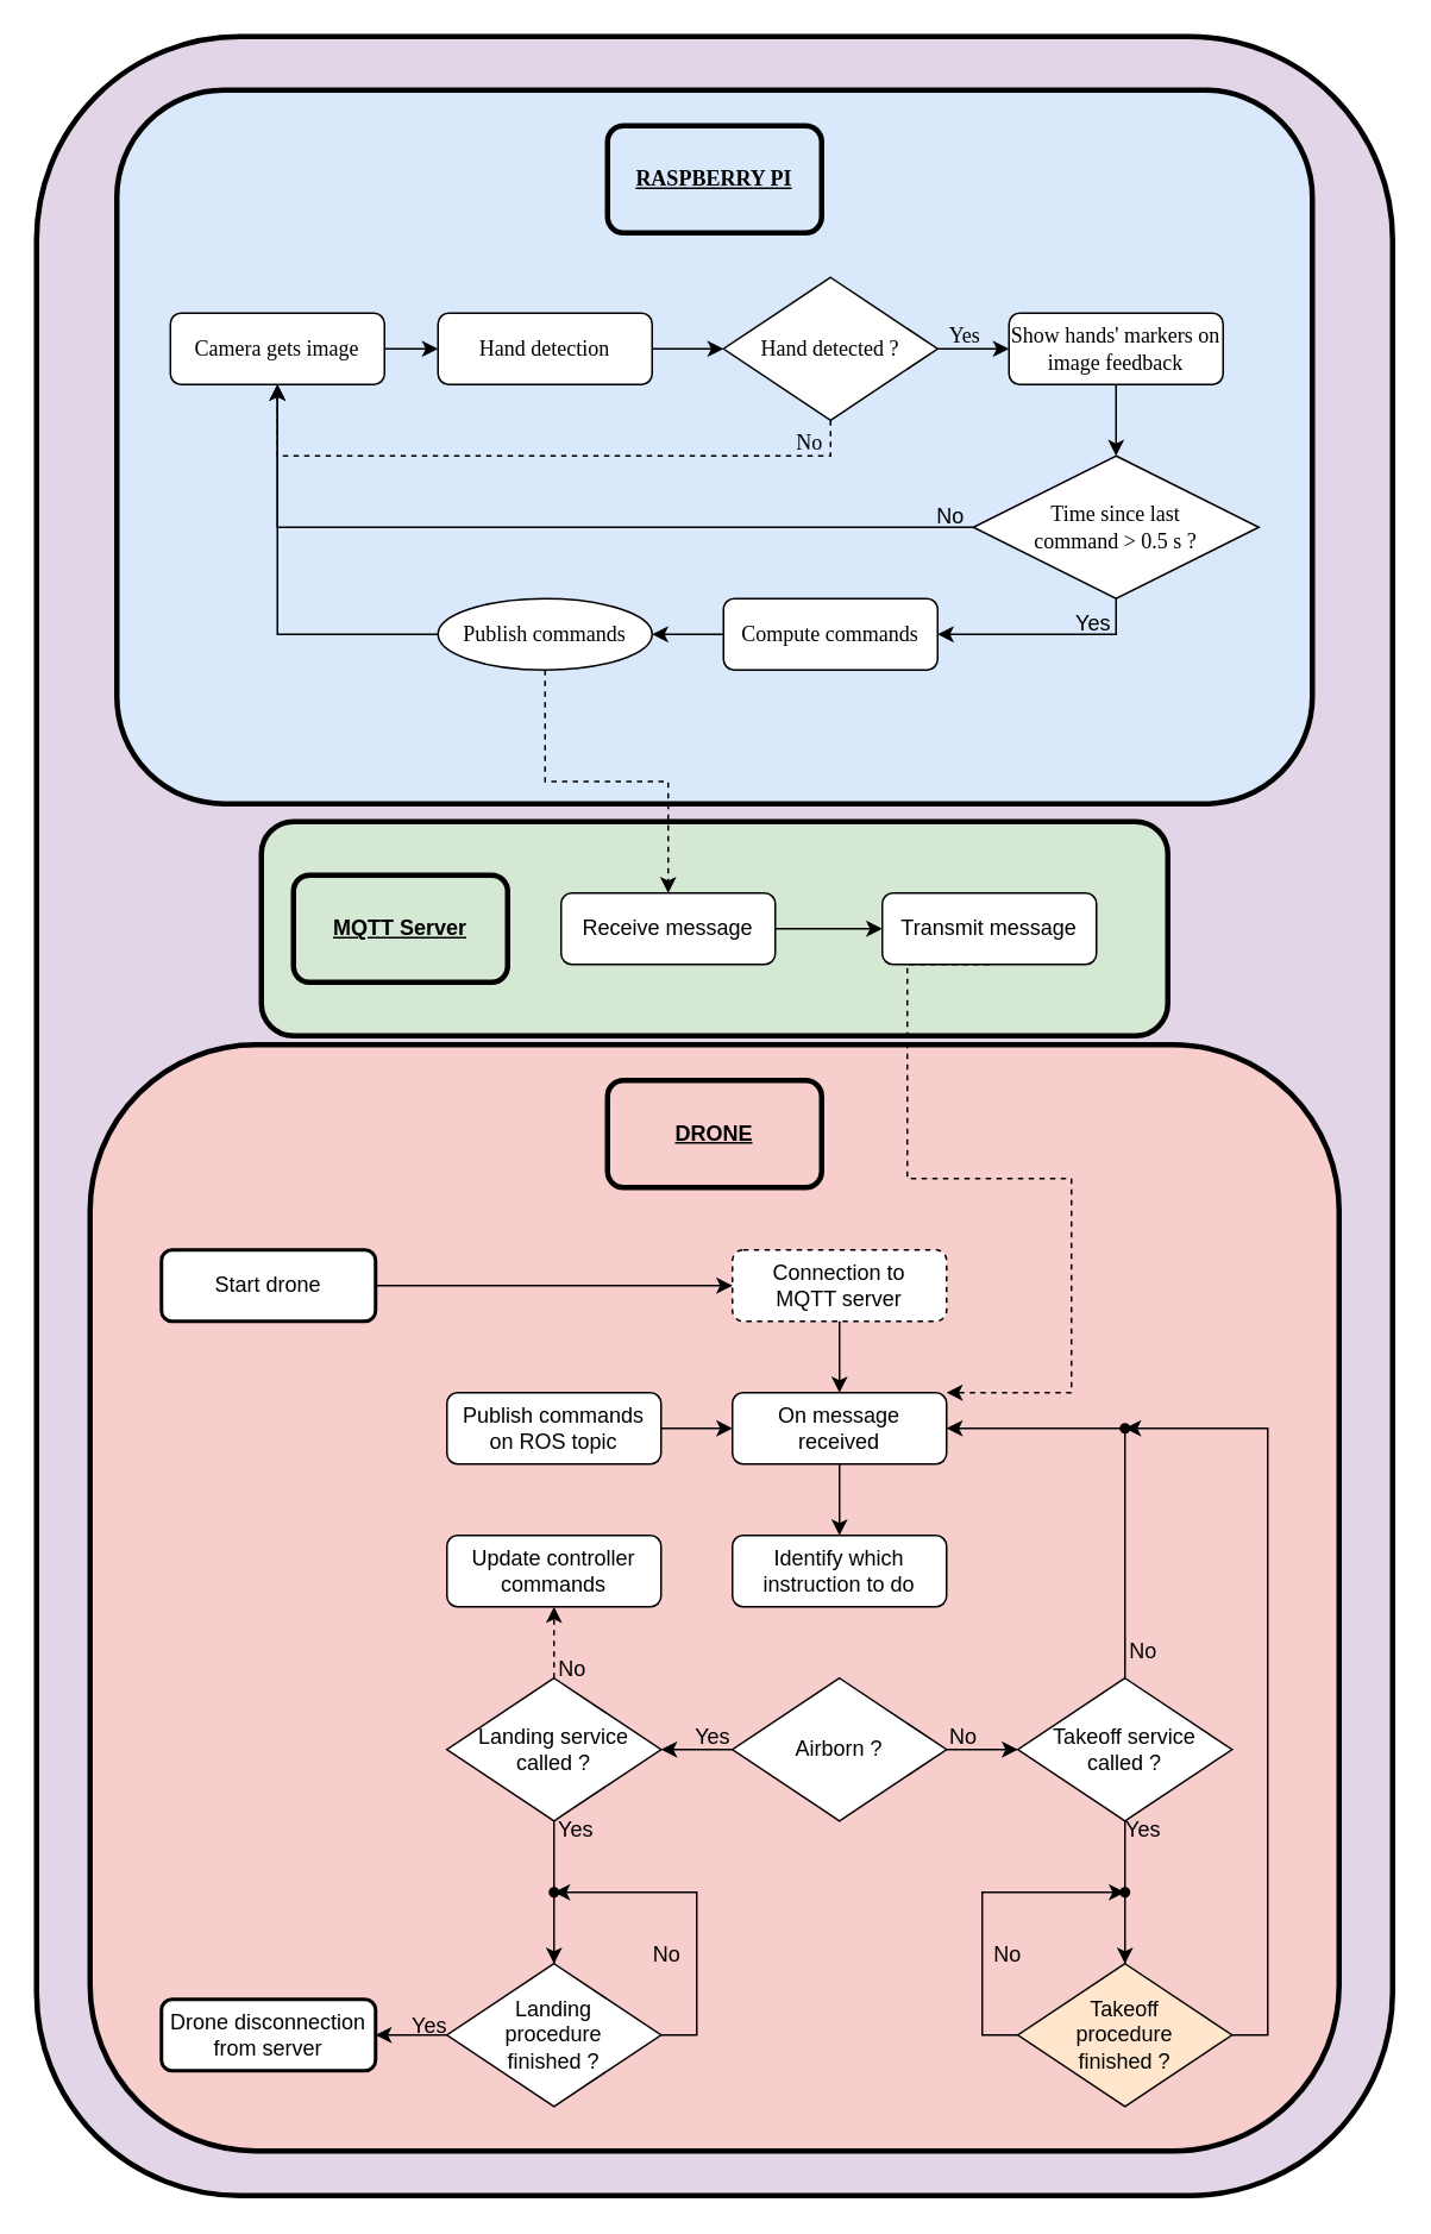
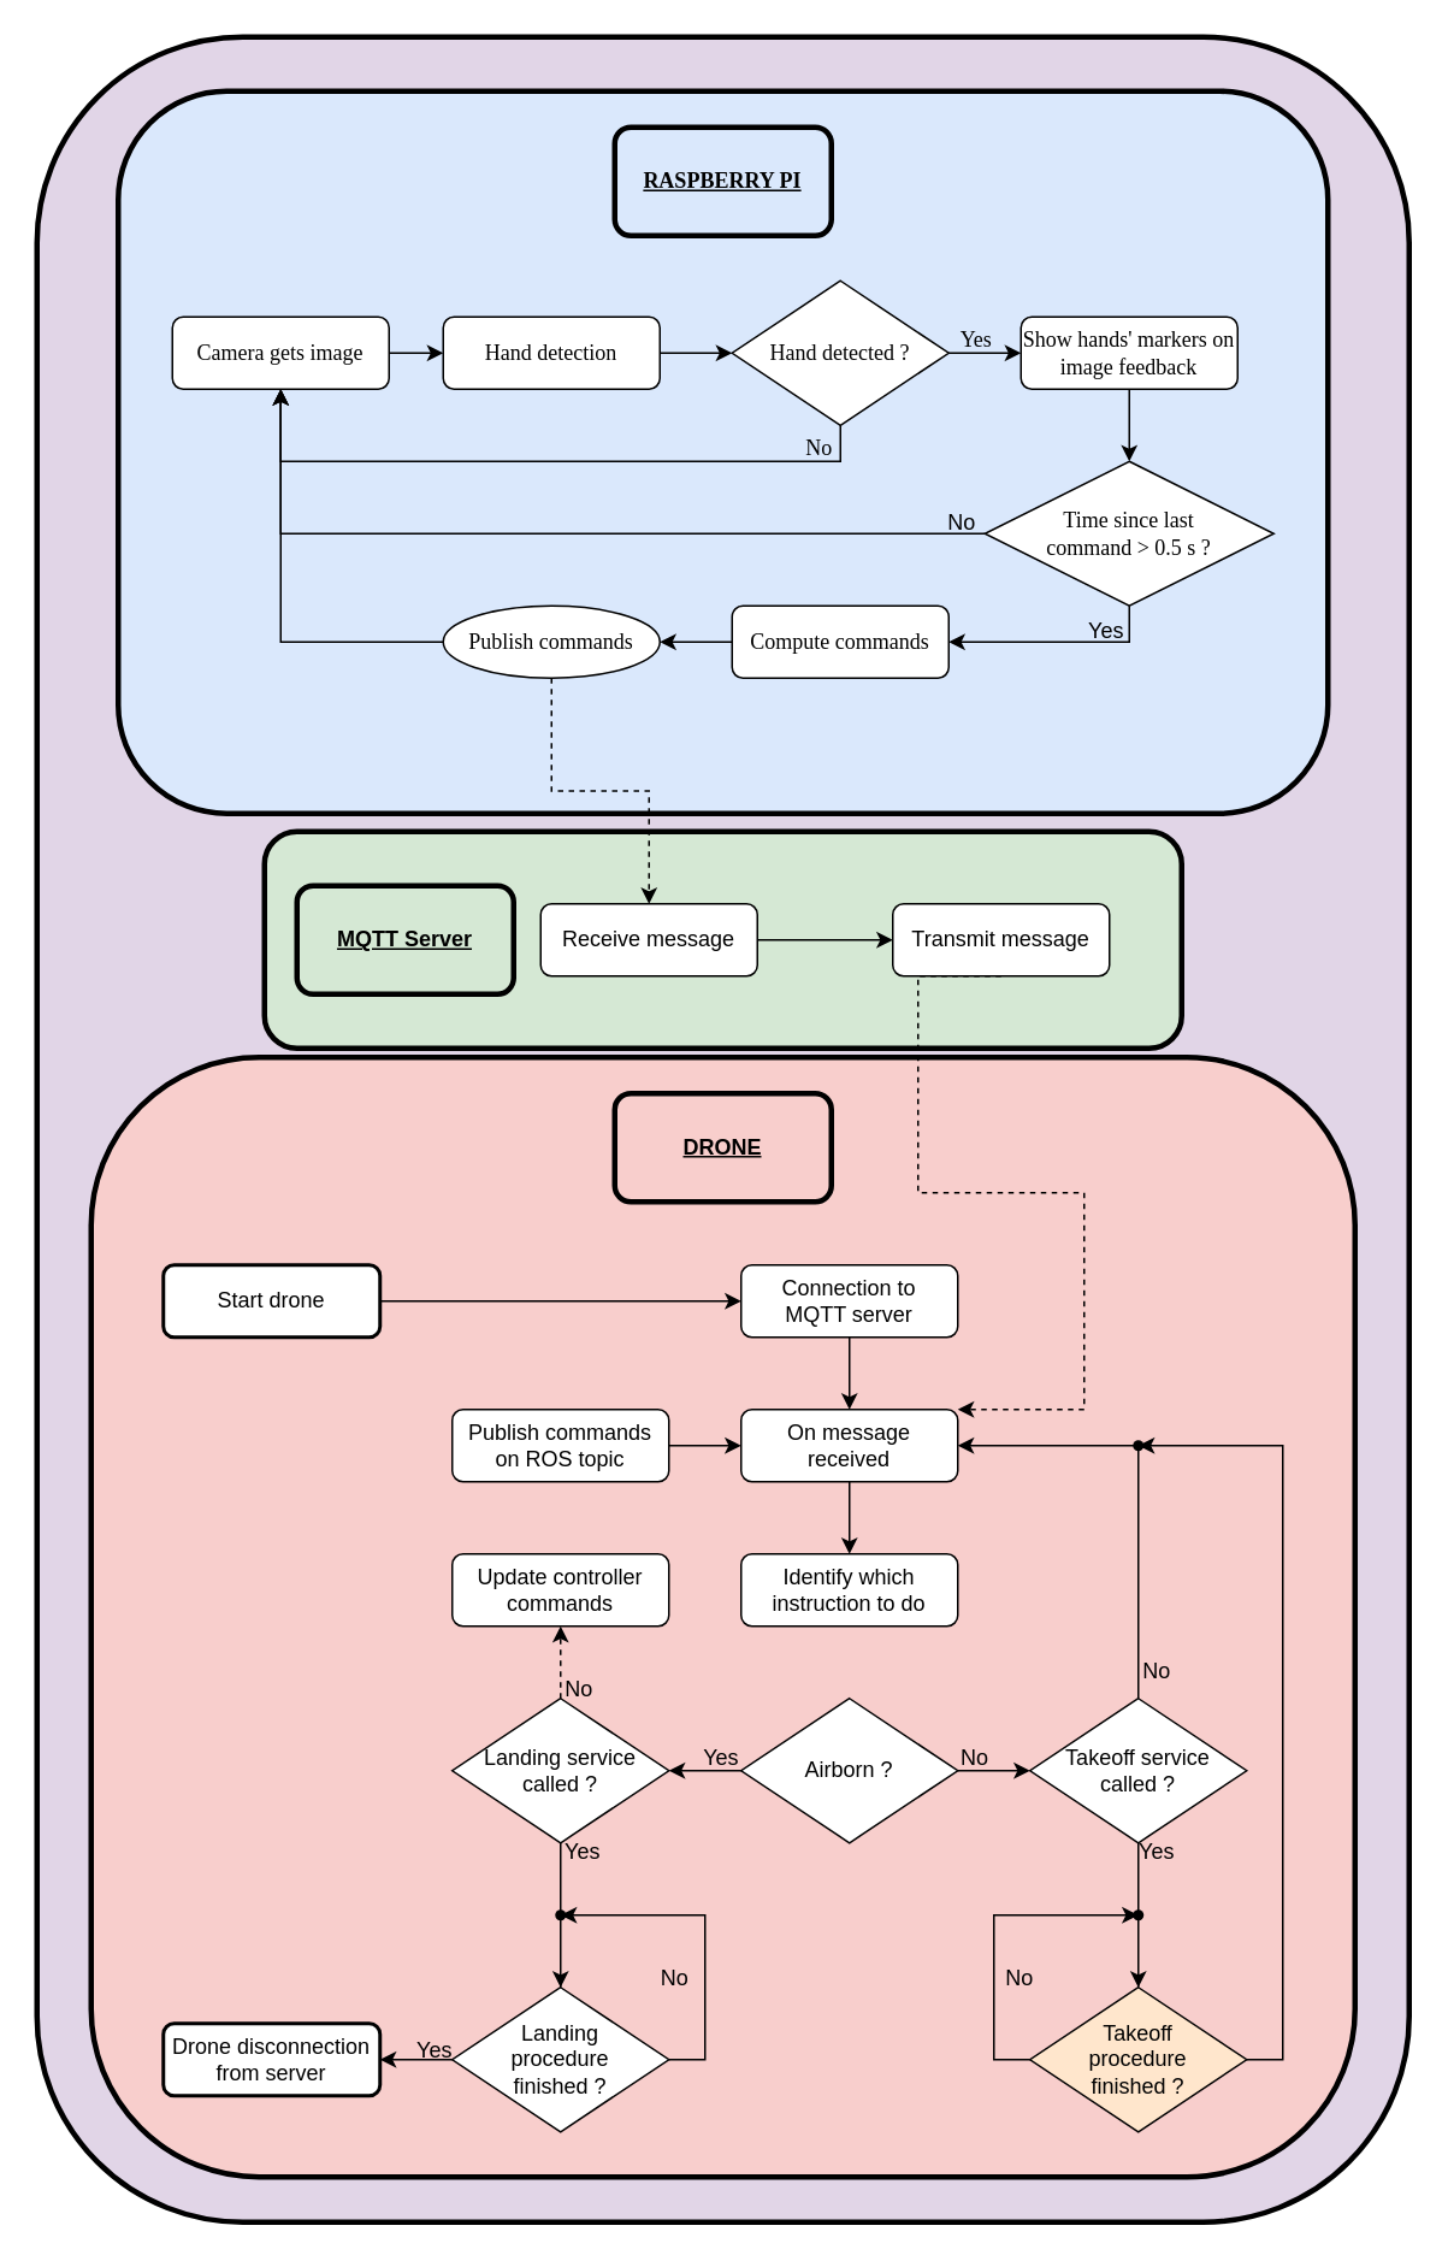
- <mxCell id="10" style="edgeStyle=orthogonalEdgeStyle;rounded=0;orthogonalLoop=1;jettySize=auto;html=1;exitX=0.5;exitY=1;exitDx=0;exitDy=0;entryX=0.5;entryY=1;entryDx=0;entryDy=0;dashed=1;" edge="1" parent="6" source="11" target="7"><mxGeometry relative="1" as="geometry" /></mxCell>
+ <mxCell id="10" style="edgeStyle=orthogonalEdgeStyle;rounded=0;orthogonalLoop=1;jettySize=auto;html=1;exitX=0.5;exitY=1;exitDx=0;exitDy=0;entryX=0.5;entryY=1;entryDx=0;entryDy=0;" edge="1" parent="6" source="11" target="7"><mxGeometry relative="1" as="geometry" /></mxCell>
- <mxCell id="76" value="Receive message" style="rounded=1;whiteSpace=wrap;html=1;strokeWidth=1;" vertex="1" parent="73"><mxGeometry x="168" y="40" width="120" height="40" as="geometry" /></mxCell>
+ <mxCell id="76" value="Receive message" style="rounded=1;whiteSpace=wrap;html=1;strokeWidth=1;" vertex="1" parent="73"><mxGeometry x="153" y="40" width="120" height="40" as="geometry" /></mxCell>
- <mxCell id="33" value="Connection to &lt;br&gt;MQTT server" style="rounded=1;whiteSpace=wrap;html=1;dashed=1;" vertex="1" parent="31"><mxGeometry x="320" width="120" height="40" as="geometry" /></mxCell>
+ <mxCell id="33" value="Connection to &lt;br&gt;MQTT server" style="rounded=1;whiteSpace=wrap;html=1;" vertex="1" parent="31"><mxGeometry x="320" width="120" height="40" as="geometry" /></mxCell>
